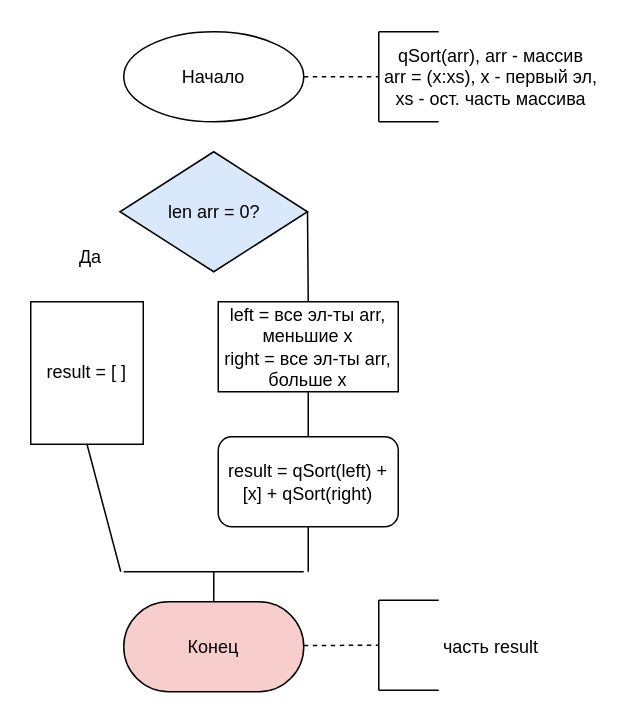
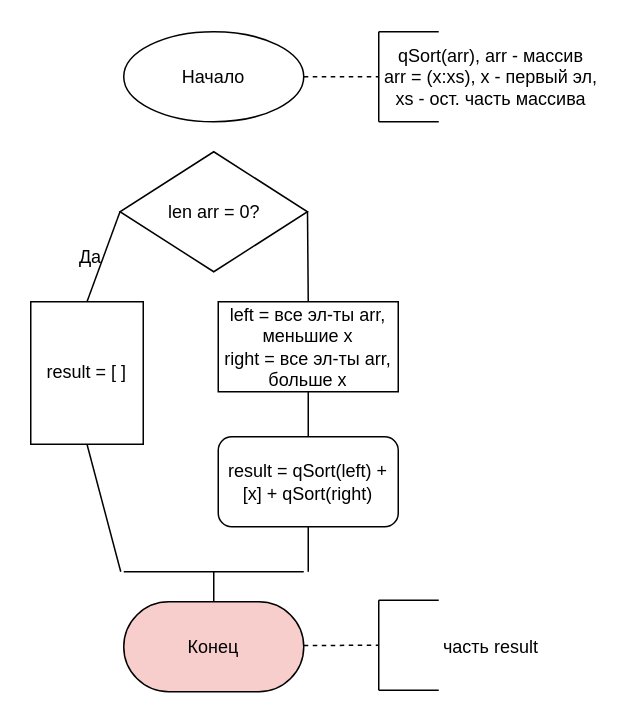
- <mxCell id="8" value="len arr = 0?" style="rhombus;whiteSpace=wrap;html=1;fillColor=#dae8fc;" vertex="1" parent="1"><mxGeometry x="79.5" y="100.5" width="125" height="80" as="geometry" /></mxCell>
+ <mxCell id="8" value="len arr = 0?" style="rhombus;whiteSpace=wrap;html=1;" vertex="1" parent="1"><mxGeometry x="79.5" y="100.5" width="125" height="80" as="geometry" /></mxCell>
+ <mxCell id="10" value="" style="endArrow=none;html=1;entryX=0;entryY=0.5;entryDx=0;entryDy=0;exitX=0.5;exitY=0;exitDx=0;exitDy=0;" edge="1" parent="1" source="9" target="8"><mxGeometry width="50" height="50" relative="1" as="geometry"><mxPoint x="2" y="190.5" as="sourcePoint" /><mxPoint x="52" y="140.5" as="targetPoint" /></mxGeometry></mxCell>
